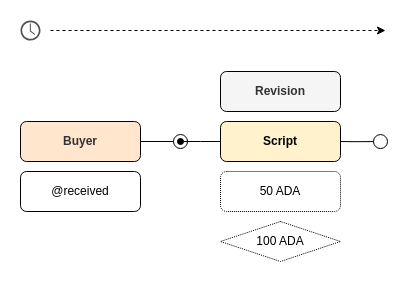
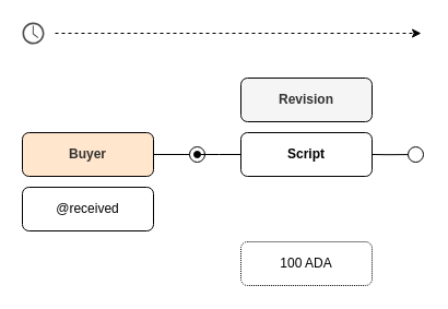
- <mxCell id="8" value="&lt;b&gt;Script&lt;/b&gt;" style="rounded=1;whiteSpace=wrap;html=1;strokeColor=#000000;fillColor=#fff2cc;" parent="1" vertex="1"><mxGeometry x="220" y="121" width="120" height="40" as="geometry" /></mxCell>
+ <mxCell id="8" value="&lt;b&gt;Script&lt;/b&gt;" style="rounded=1;whiteSpace=wrap;html=1;strokeColor=#000000;" parent="1" vertex="1"><mxGeometry x="220" y="121" width="120" height="40" as="geometry" /></mxCell>
- <mxCell id="14" value="50 ADA" style="rounded=1;whiteSpace=wrap;html=1;dashed=1;dashPattern=1 1;strokeWidth=1;strokeColor=#000000;" parent="1" vertex="1"><mxGeometry x="220" y="171" width="120" height="40" as="geometry" /></mxCell>
- <mxCell id="13" value="100 ADA" style="rhombus;whiteSpace=wrap;html=1;dashed=1;dashPattern=1 1;strokeWidth=1;strokeColor=#000000;" parent="1" vertex="1"><mxGeometry x="220" y="221" width="120" height="40" as="geometry" /></mxCell>
+ <mxCell id="13" value="100 ADA" style="rounded=1;whiteSpace=wrap;html=1;dashed=1;dashPattern=1 1;strokeWidth=1;strokeColor=#000000;" parent="1" vertex="1"><mxGeometry x="220" y="221" width="120" height="40" as="geometry" /></mxCell>
